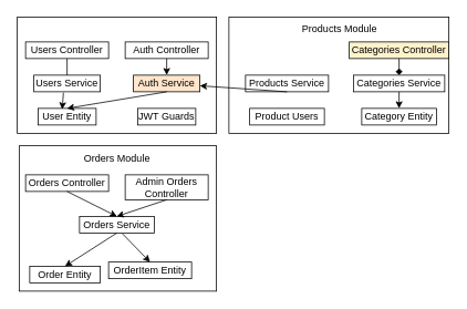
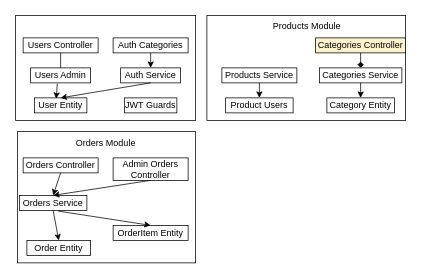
- <mxCell id="5" value="Auth Controller" style="rounded=0;whiteSpace=wrap;html=1;" vertex="1" parent="1"><mxGeometry x="150" y="50" width="100" height="20" as="geometry" /></mxCell>
+ <mxCell id="5" value="Auth Categories" style="rounded=0;whiteSpace=wrap;html=1;" vertex="1" parent="1"><mxGeometry x="150" y="50" width="100" height="20" as="geometry" /></mxCell>
- <mxCell id="9" value="Users Service" style="whiteSpace=wrap;html=1;" vertex="1" parent="1"><mxGeometry x="40" y="90" width="80" height="20" as="geometry" /></mxCell>
+ <mxCell id="9" value="Users Admin" style="whiteSpace=wrap;html=1;" vertex="1" parent="1"><mxGeometry x="40" y="90" width="80" height="20" as="geometry" /></mxCell>
- <mxCell id="6" value="Auth Service" style="whiteSpace=wrap;html=1;fillColor=#ffe6cc;" vertex="1" parent="1"><mxGeometry x="160" y="90" width="80" height="20" as="geometry" /></mxCell>
+ <mxCell id="6" value="Auth Service" style="whiteSpace=wrap;html=1;" vertex="1" parent="1"><mxGeometry x="160" y="90" width="80" height="20" as="geometry" /></mxCell>
- <mxCell id="21" value="" style="endArrow=classic;html=1;rounded=0;exitX=0.5;exitY=1;exitDx=0;exitDy=0;" edge="1" parent="1" source="15" target="6"><mxGeometry width="50" height="50" relative="1" as="geometry"><mxPoint x="420" y="180" as="sourcePoint" /><mxPoint x="420" y="200" as="targetPoint" /></mxGeometry></mxCell>
+ <mxCell id="21" value="" style="endArrow=classic;html=1;rounded=0;entryX=0.5;entryY=0;entryDx=0;entryDy=0;exitX=0.5;exitY=1;exitDx=0;exitDy=0;" edge="1" parent="1" source="15" target="16"><mxGeometry width="50" height="50" relative="1" as="geometry"><mxPoint x="420" y="180" as="sourcePoint" /><mxPoint x="420" y="200" as="targetPoint" /></mxGeometry></mxCell>
- <mxCell id="25" value="Orders Service" style="whiteSpace=wrap;html=1;" vertex="1" parent="1"><mxGeometry x="95" y="260" width="90" height="20" as="geometry" /></mxCell>
+ <mxCell id="25" value="Orders Service" style="whiteSpace=wrap;html=1;" vertex="1" parent="1"><mxGeometry x="25" y="260" width="90" height="20" as="geometry" /></mxCell>
- <mxCell id="28" value="OrderItem Entity" style="whiteSpace=wrap;html=1;" vertex="1" parent="1"><mxGeometry x="130" y="315" width="100" height="20" as="geometry" /></mxCell>
+ <mxCell id="28" value="OrderItem Entity" style="whiteSpace=wrap;html=1;" vertex="1" parent="1"><mxGeometry x="150" y="300" width="100" height="20" as="geometry" /></mxCell>
